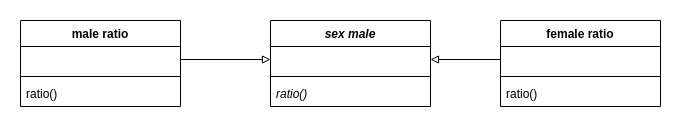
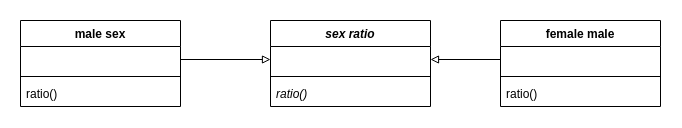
- <mxCell id="11" value="male ratio" style="swimlane;fontStyle=1;align=center;verticalAlign=top;childLayout=stackLayout;horizontal=1;startSize=26;horizontalStack=0;resizeParent=1;resizeParentMax=0;resizeLast=0;collapsible=1;marginBottom=0;" vertex="1" parent="1"><mxGeometry x="20" y="20" width="160" height="86" as="geometry" /></mxCell>
+ <mxCell id="11" value="male sex" style="swimlane;fontStyle=1;align=center;verticalAlign=top;childLayout=stackLayout;horizontal=1;startSize=26;horizontalStack=0;resizeParent=1;resizeParentMax=0;resizeLast=0;collapsible=1;marginBottom=0;" vertex="1" parent="1"><mxGeometry x="20" y="20" width="160" height="86" as="geometry" /></mxCell>
- <mxCell id="2" value="sex male" style="swimlane;fontStyle=3;align=center;verticalAlign=top;childLayout=stackLayout;horizontal=1;startSize=26;horizontalStack=0;resizeParent=1;resizeParentMax=0;resizeLast=0;collapsible=1;marginBottom=0;" vertex="1" parent="1"><mxGeometry x="270" y="20" width="160" height="86" as="geometry" /></mxCell>
+ <mxCell id="2" value="sex ratio" style="swimlane;fontStyle=3;align=center;verticalAlign=top;childLayout=stackLayout;horizontal=1;startSize=26;horizontalStack=0;resizeParent=1;resizeParentMax=0;resizeLast=0;collapsible=1;marginBottom=0;" vertex="1" parent="1"><mxGeometry x="270" y="20" width="160" height="86" as="geometry" /></mxCell>
- <mxCell id="7" value="female ratio" style="swimlane;fontStyle=1;align=center;verticalAlign=top;childLayout=stackLayout;horizontal=1;startSize=26;horizontalStack=0;resizeParent=1;resizeParentMax=0;resizeLast=0;collapsible=1;marginBottom=0;" vertex="1" parent="1"><mxGeometry x="500" y="20" width="160" height="86" as="geometry" /></mxCell>
+ <mxCell id="7" value="female male" style="swimlane;fontStyle=1;align=center;verticalAlign=top;childLayout=stackLayout;horizontal=1;startSize=26;horizontalStack=0;resizeParent=1;resizeParentMax=0;resizeLast=0;collapsible=1;marginBottom=0;" vertex="1" parent="1"><mxGeometry x="500" y="20" width="160" height="86" as="geometry" /></mxCell>
